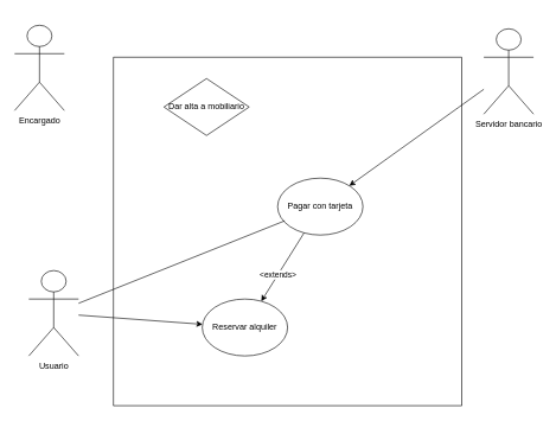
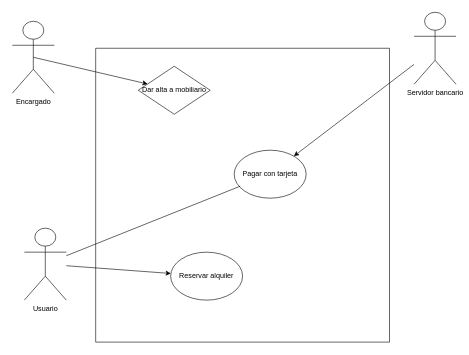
- <mxCell id="10" value="Servidor bancario" style="shape=umlActor;verticalLabelPosition=bottom;verticalAlign=top;html=1;outlineConnect=0;" vertex="1" parent="1"><mxGeometry x="680" y="40" width="70" height="120" as="geometry" /></mxCell>
+ <mxCell id="10" value="Servidor bancario" style="shape=umlActor;verticalLabelPosition=bottom;verticalAlign=top;html=1;outlineConnect=0;" vertex="1" parent="1"><mxGeometry x="690" y="20" width="70" height="120" as="geometry" /></mxCell>
+ <mxCell id="12" value="" style="endArrow=classic;html=1;rounded=0;exitX=0.5;exitY=0.5;exitDx=0;exitDy=0;exitPerimeter=0;" edge="1" parent="1" source="8" target="3"><mxGeometry width="50" height="50" relative="1" as="geometry"><mxPoint x="380" y="350" as="sourcePoint" /><mxPoint x="430" y="300" as="targetPoint" /></mxGeometry></mxCell>
- <mxCell id="6" value="" style="endArrow=classic;html=1;rounded=0;" edge="1" parent="2" source="5" target="4"><mxGeometry width="50" height="50" relative="1" as="geometry"><mxPoint x="541" y="54.39" as="sourcePoint" /><mxPoint x="398.917" y="234.593" as="targetPoint" /></mxGeometry></mxCell>
- <mxCell id="7" value="&amp;lt;extends&amp;gt;&amp;nbsp;" style="edgeLabel;html=1;align=center;verticalAlign=middle;resizable=0;points=[];" vertex="1" connectable="0" parent="6"><mxGeometry x="0.197" y="1" relative="1" as="geometry"><mxPoint as="offset" /></mxGeometry></mxCell>
